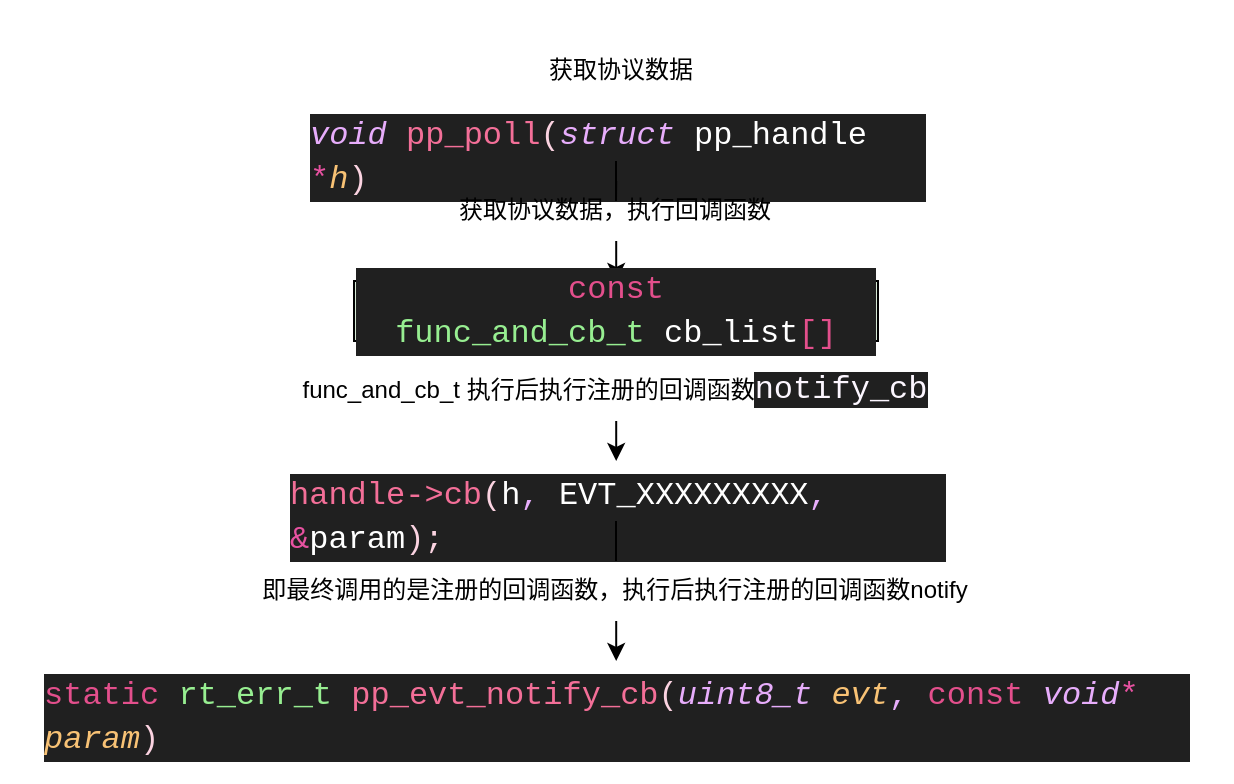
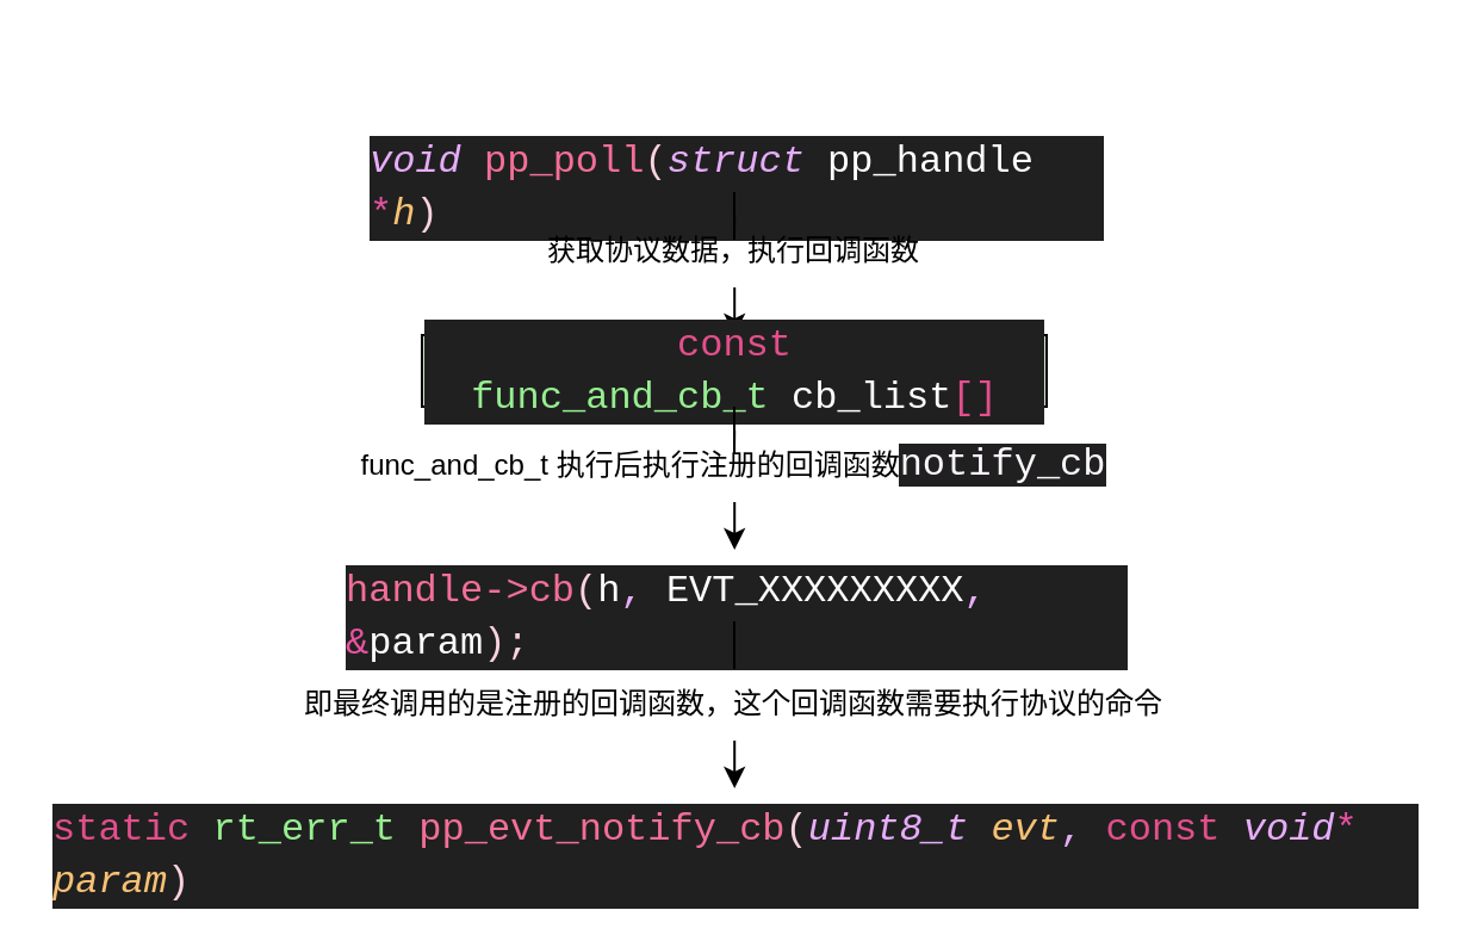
- <mxCell id="9" value="获取协议数据" style="text;html=1;align=center;verticalAlign=middle;resizable=0;points=[];autosize=1;strokeColor=none;fillColor=none;" vertex="1" parent="1"><mxGeometry x="260" y="20" width="100" height="30" as="geometry" /></mxCell>
+ <mxCell id="13" value="" style="edgeStyle=orthogonalEdgeStyle;rounded=0;orthogonalLoop=1;jettySize=auto;html=1;endArrow=none;" edge="1" parent="1" source="5" target="12"><mxGeometry relative="1" as="geometry"><mxPoint x="307.5" y="170" as="sourcePoint" /><mxPoint x="307.5" y="210" as="targetPoint" /></mxGeometry></mxCell>
- <mxCell id="14" value="即最终调用的是注册的回调函数，执行后执行注册的回调函数notify" style="text;html=1;strokeColor=none;fillColor=none;align=center;verticalAlign=middle;whiteSpace=wrap;rounded=0;" vertex="1" parent="1"><mxGeometry x="96.25" y="280" width="422.5" height="30" as="geometry" /></mxCell>
+ <mxCell id="14" value="即最终调用的是注册的回调函数，这个回调函数需要执行协议的命令" style="text;html=1;strokeColor=none;fillColor=none;align=center;verticalAlign=middle;whiteSpace=wrap;rounded=0;" vertex="1" parent="1"><mxGeometry x="96.25" y="280" width="422.5" height="30" as="geometry" /></mxCell>
